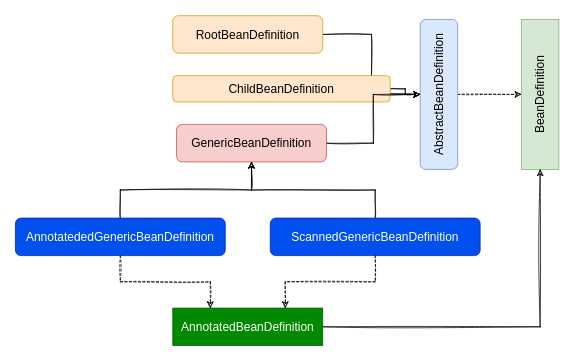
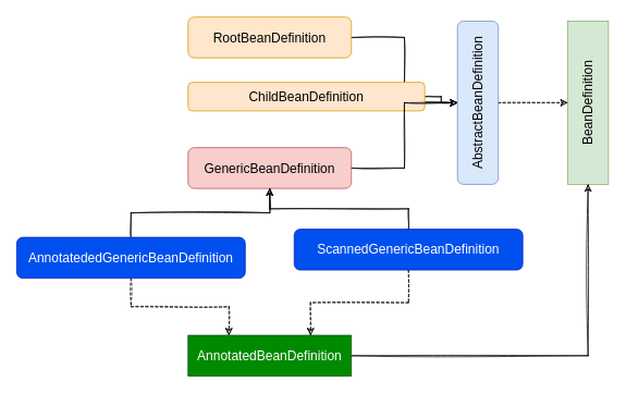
- <mxCell id="12" value="GenericBeanDefinition" style="rounded=1;whiteSpace=wrap;html=1;fontSize=16;fillColor=#f8cecc;strokeColor=#b85450;" vertex="1" parent="1"><mxGeometry x="235" y="165" width="200" height="50" as="geometry" /></mxCell>
+ <mxCell id="12" value="GenericBeanDefinition" style="rounded=1;whiteSpace=wrap;html=1;fontSize=16;fillColor=#f8cecc;strokeColor=#b85450;" vertex="1" parent="1"><mxGeometry x="230" y="180" width="200" height="50" as="geometry" /></mxCell>
- <mxCell id="15" value="ScannedGenericBeanDefinition" style="rounded=1;whiteSpace=wrap;html=1;fontSize=16;fillColor=#0050ef;strokeColor=#001DBC;fontColor=#ffffff;" vertex="1" parent="1"><mxGeometry x="360" y="290" width="280" height="50" as="geometry" /></mxCell>
+ <mxCell id="15" value="ScannedGenericBeanDefinition" style="rounded=1;whiteSpace=wrap;html=1;fontSize=16;fillColor=#0050ef;strokeColor=#001DBC;fontColor=#ffffff;" vertex="1" parent="1"><mxGeometry x="360" y="280" width="280" height="50" as="geometry" /></mxCell>
